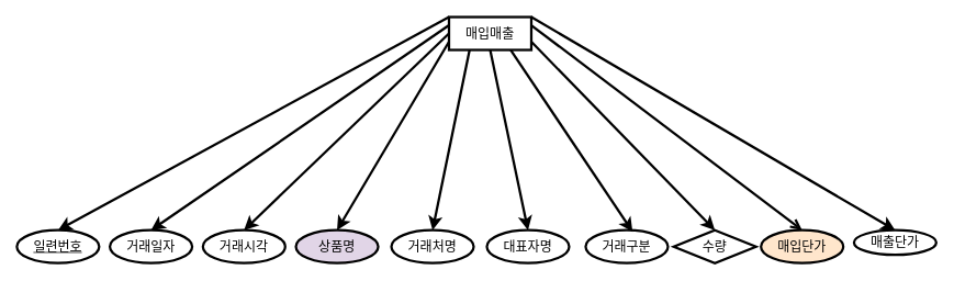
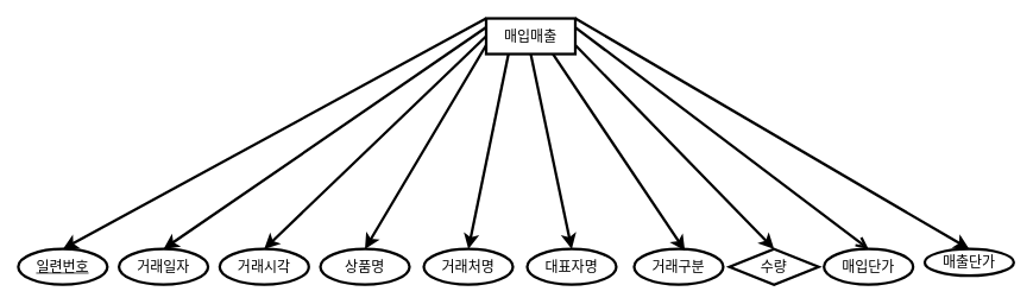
- <mxCell id="15" value="상품명" style="ellipse;whiteSpace=wrap;html=1;align=center;fontSize=16;strokeWidth=3;strokeColor=#000000;fillColor=#e1d5e7;" parent="1" vertex="1"><mxGeometry x="359" y="279" width="100" height="40" as="geometry" /></mxCell>
+ <mxCell id="15" value="상품명" style="ellipse;whiteSpace=wrap;html=1;align=center;fontSize=16;strokeWidth=3;strokeColor=#000000;" parent="1" vertex="1"><mxGeometry x="359" y="279" width="100" height="40" as="geometry" /></mxCell>
- <mxCell id="20" value="매입단가" style="ellipse;whiteSpace=wrap;html=1;align=center;fontSize=16;strokeWidth=3;strokeColor=#000000;fillColor=#ffe6cc;" parent="1" vertex="1"><mxGeometry x="924" y="279" width="100" height="40" as="geometry" /></mxCell>
+ <mxCell id="20" value="매입단가" style="ellipse;whiteSpace=wrap;html=1;align=center;fontSize=16;strokeWidth=3;strokeColor=#000000;" parent="1" vertex="1"><mxGeometry x="924" y="279" width="100" height="40" as="geometry" /></mxCell>
